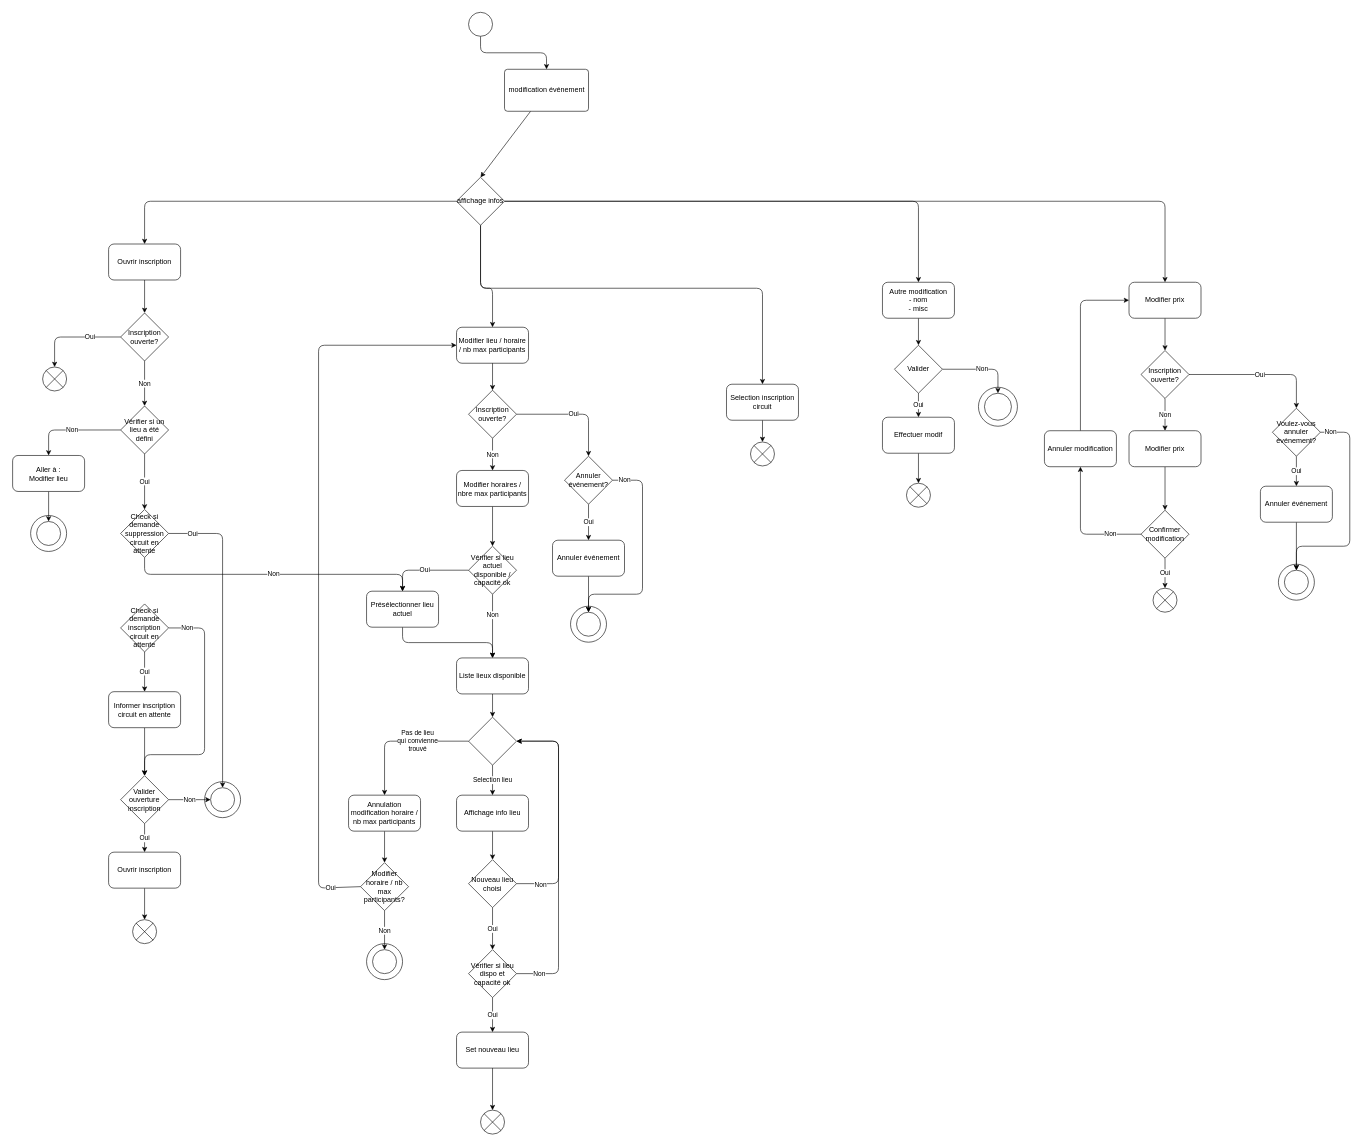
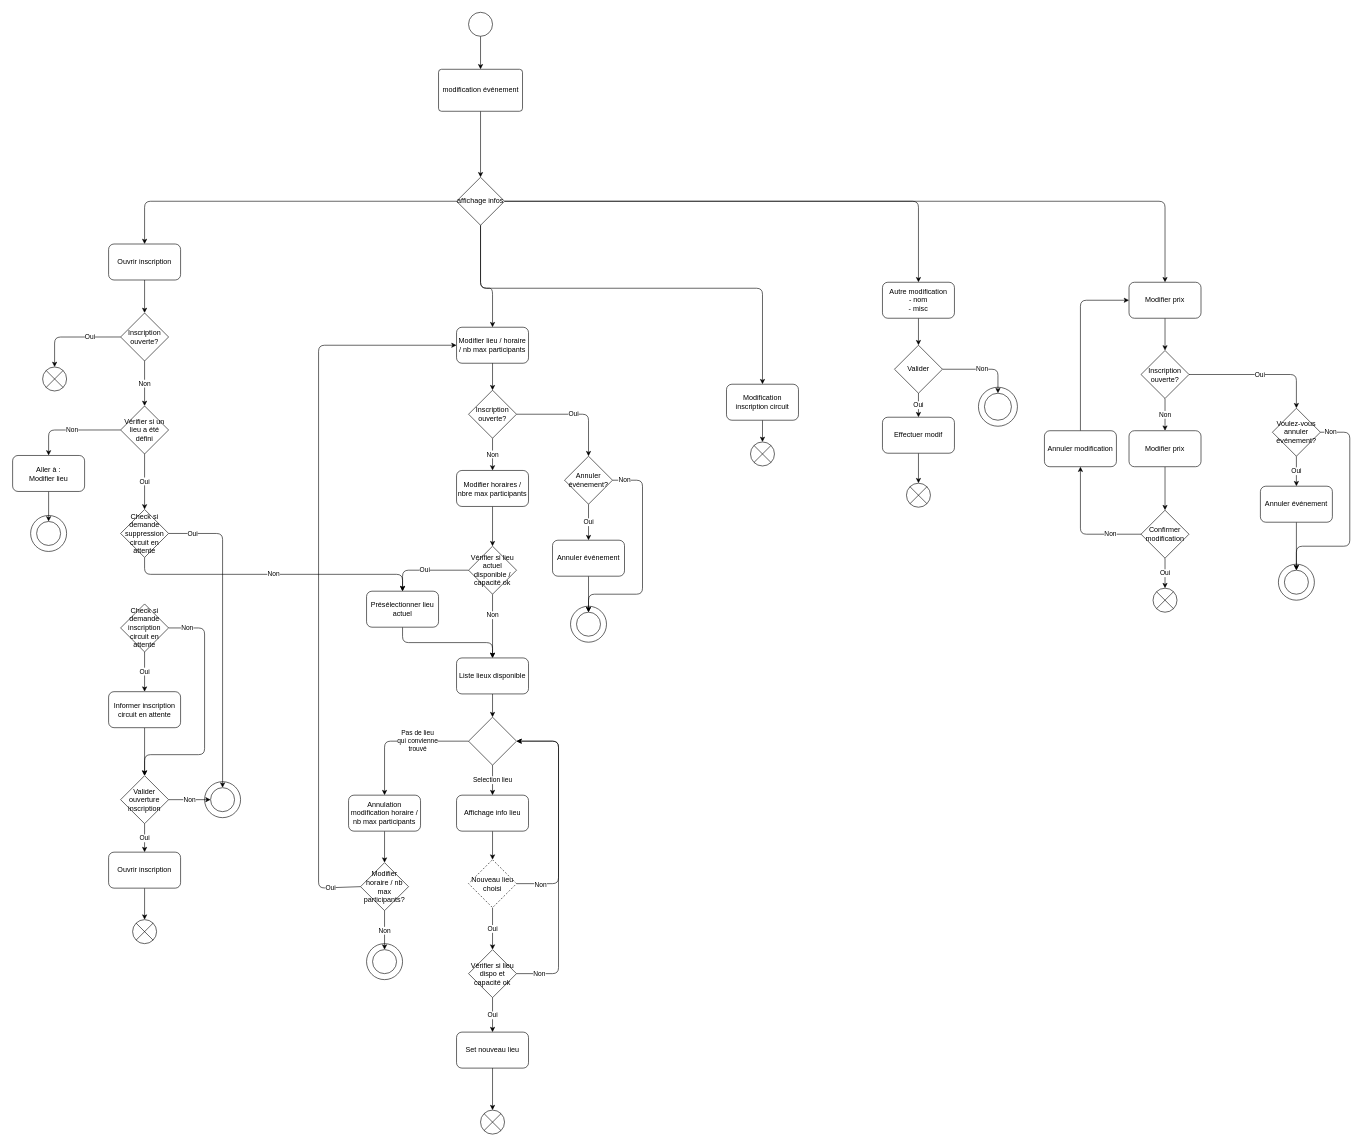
- <mxCell id="9" value="modification événement" style="html=1;align=center;verticalAlign=middle;rounded=1;absoluteArcSize=1;arcSize=10;dashed=0;" parent="1" vertex="1"><mxGeometry x="840" y="115" width="140" height="70" as="geometry" /></mxCell>
+ <mxCell id="9" value="modification événement" style="html=1;align=center;verticalAlign=middle;rounded=1;absoluteArcSize=1;arcSize=10;dashed=0;" parent="1" vertex="1"><mxGeometry x="730" y="115" width="140" height="70" as="geometry" /></mxCell>
- <mxCell id="105" value="Selection inscription circuit" style="rounded=1;whiteSpace=wrap;html=1;strokeColor=default;" parent="1" vertex="1"><mxGeometry x="1210" y="640" width="120" height="60" as="geometry" /></mxCell>
+ <mxCell id="105" value="Modification inscription circuit" style="rounded=1;whiteSpace=wrap;html=1;strokeColor=default;" parent="1" vertex="1"><mxGeometry x="1210" y="640" width="120" height="60" as="geometry" /></mxCell>
- <mxCell id="28" value="Nouveau lieu choisi" style="rhombus;whiteSpace=wrap;html=1;" parent="1" vertex="1"><mxGeometry x="780" y="1432.5" width="80" height="80" as="geometry" /></mxCell>
+ <mxCell id="28" value="Nouveau lieu choisi" style="rhombus;whiteSpace=wrap;html=1;dashed=1;" parent="1" vertex="1"><mxGeometry x="780" y="1432.5" width="80" height="80" as="geometry" /></mxCell>
